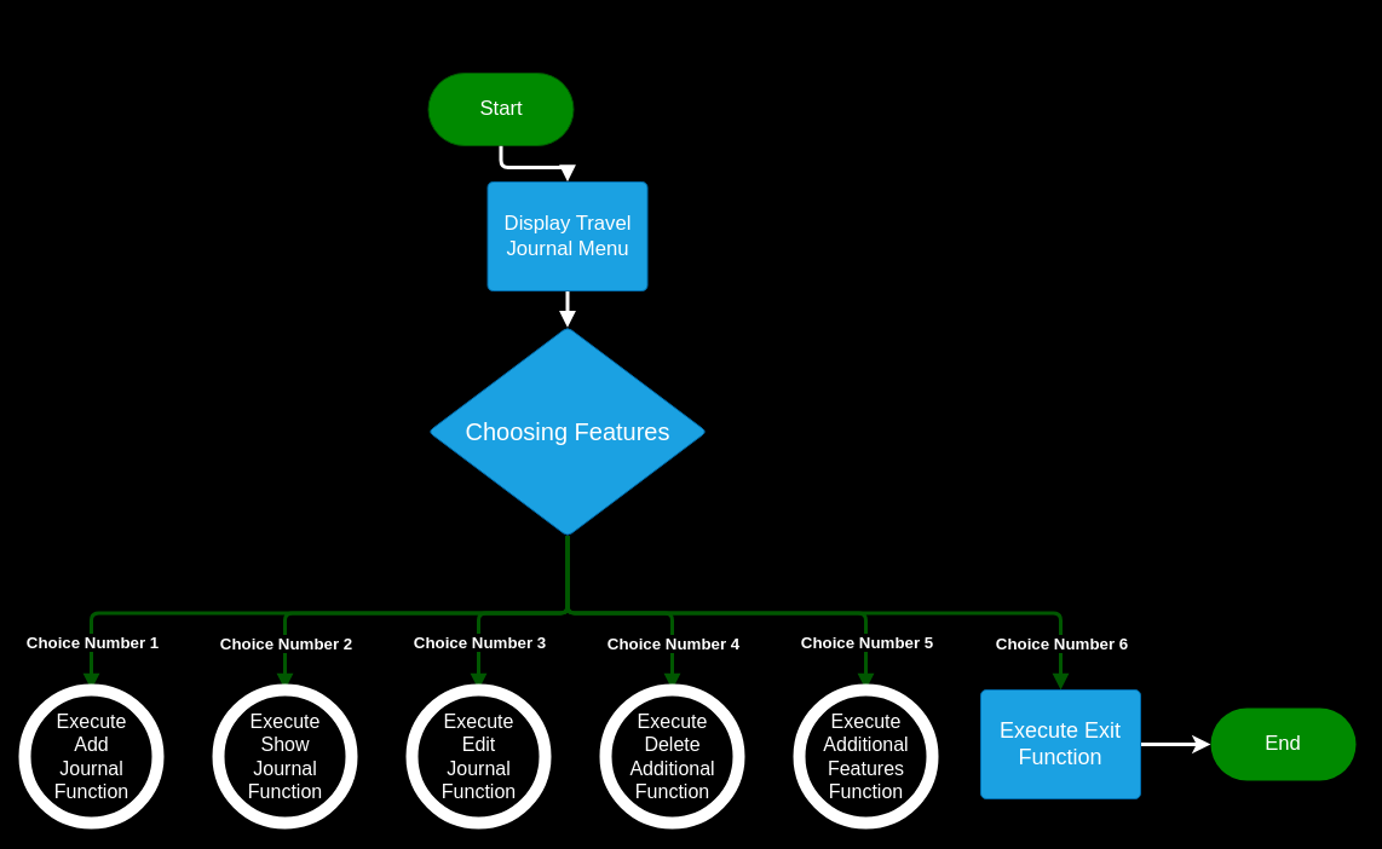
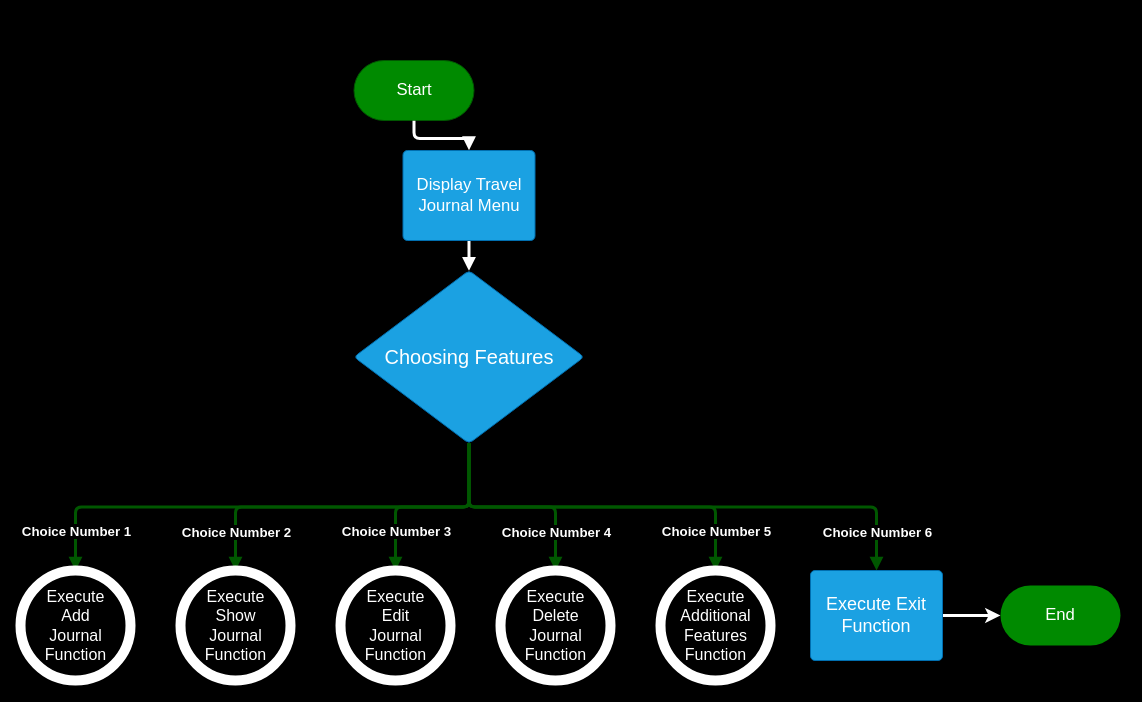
- <mxCell id="24" value="&lt;span style=&quot;color: rgb(255, 255, 255); font-size: 16px; text-wrap: wrap;&quot;&gt;Execute Delete Additional Function&lt;/span&gt;" style="verticalLabelPosition=middle;verticalAlign=middle;html=1;shape=mxgraph.flowchart.on-page_reference;fillColor=none;strokeColor=#FFFFFF;strokeWidth=10;labelPosition=center;align=center;fontSize=16;" vertex="1" parent="1"><mxGeometry x="500" y="570" width="110" height="110" as="geometry" /></mxCell>
+ <mxCell id="24" value="&lt;span style=&quot;color: rgb(255, 255, 255); font-size: 16px; text-wrap: wrap;&quot;&gt;Execute Delete Journal Function&lt;/span&gt;" style="verticalLabelPosition=middle;verticalAlign=middle;html=1;shape=mxgraph.flowchart.on-page_reference;fillColor=none;strokeColor=#FFFFFF;strokeWidth=10;labelPosition=center;align=center;fontSize=16;" vertex="1" parent="1"><mxGeometry x="500" y="570" width="110" height="110" as="geometry" /></mxCell>
